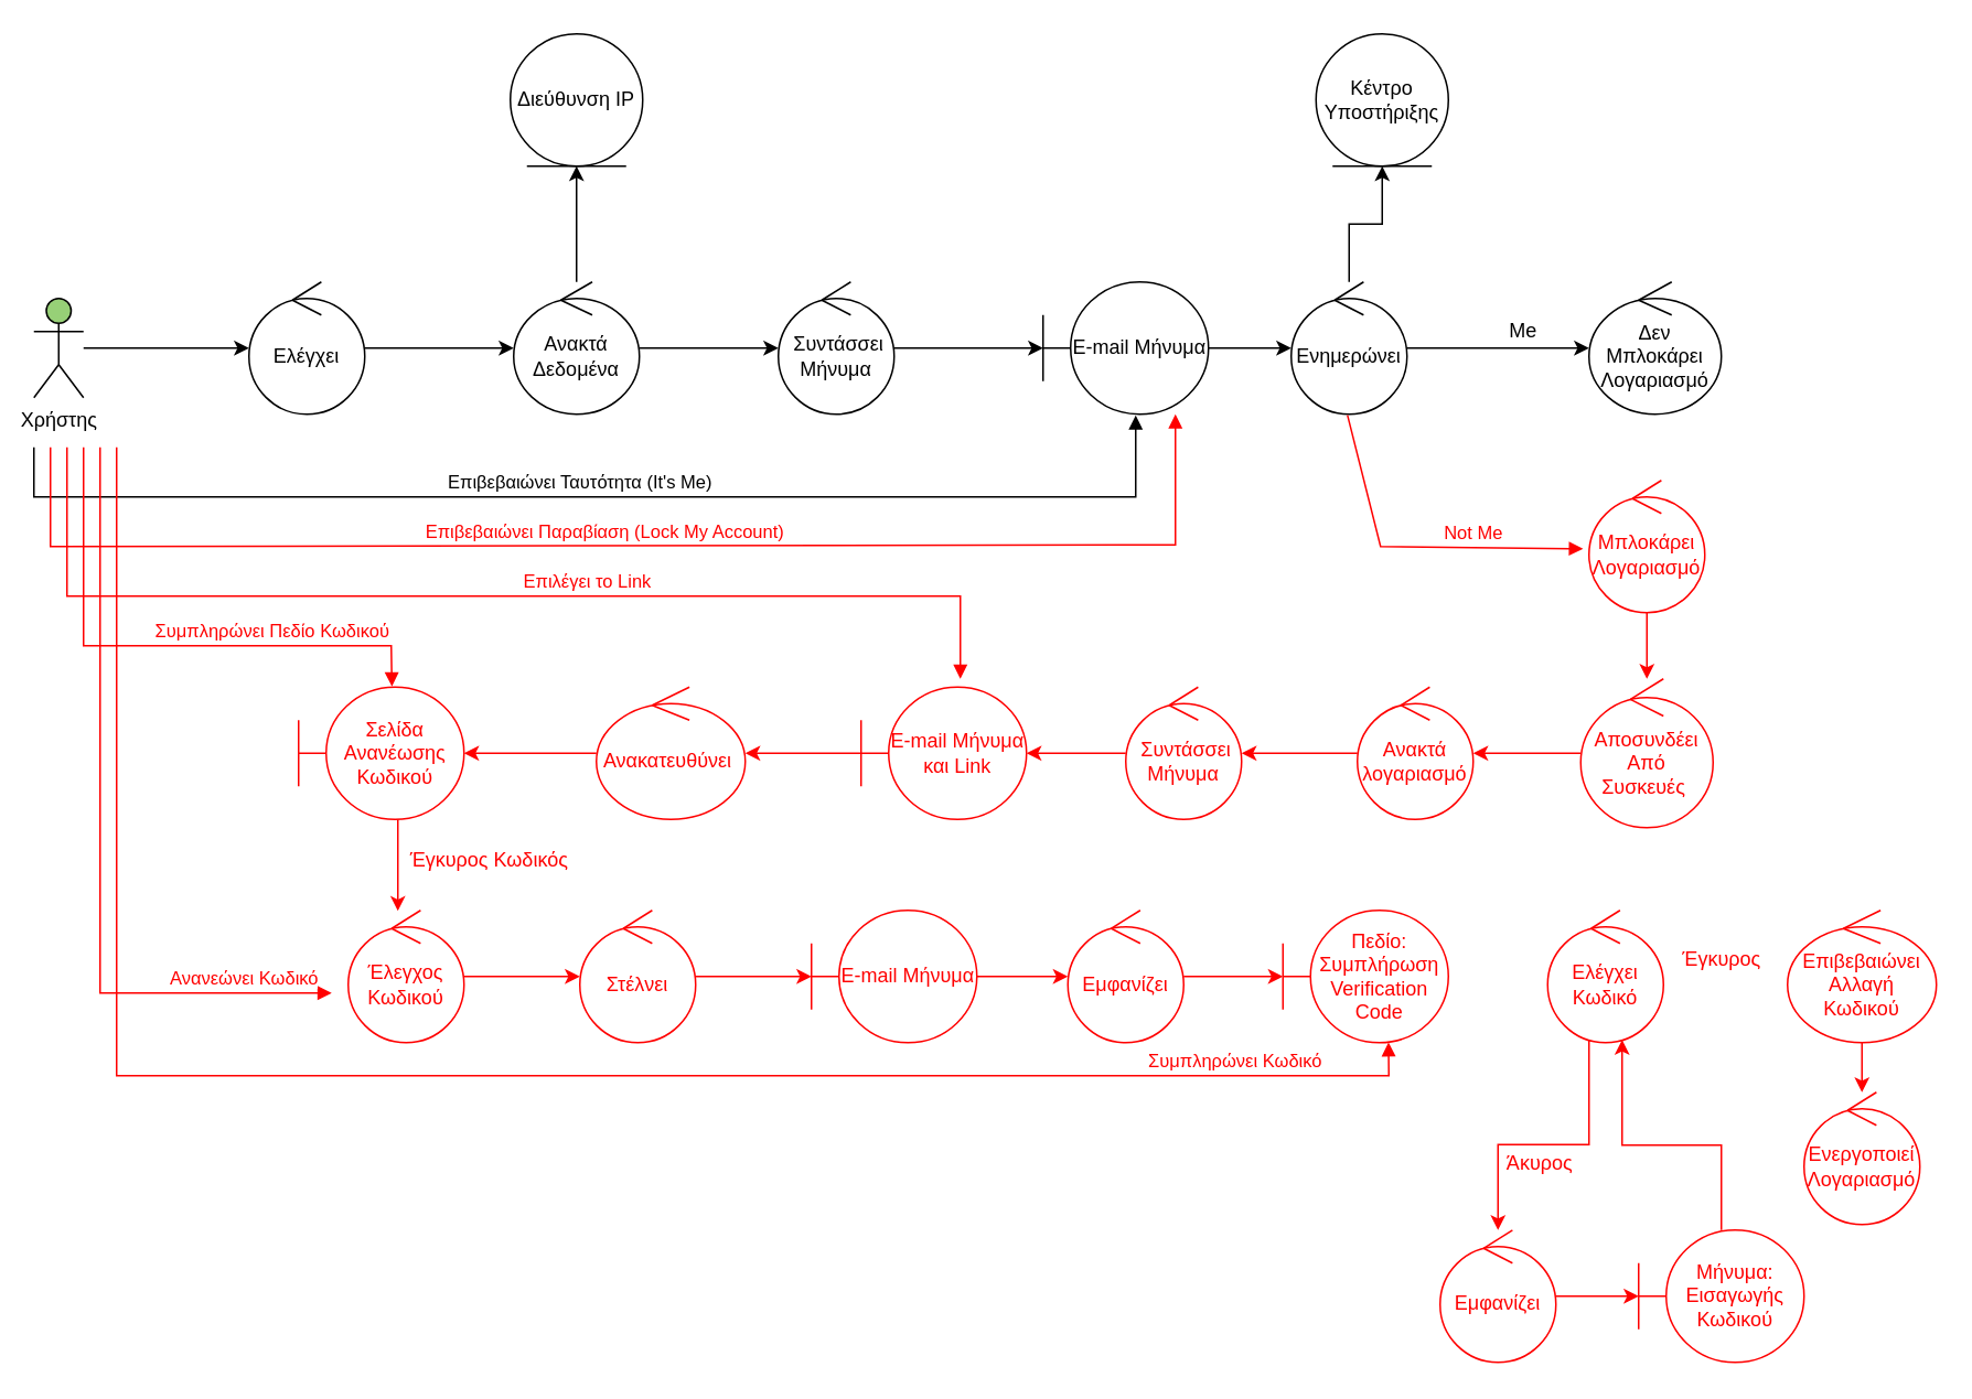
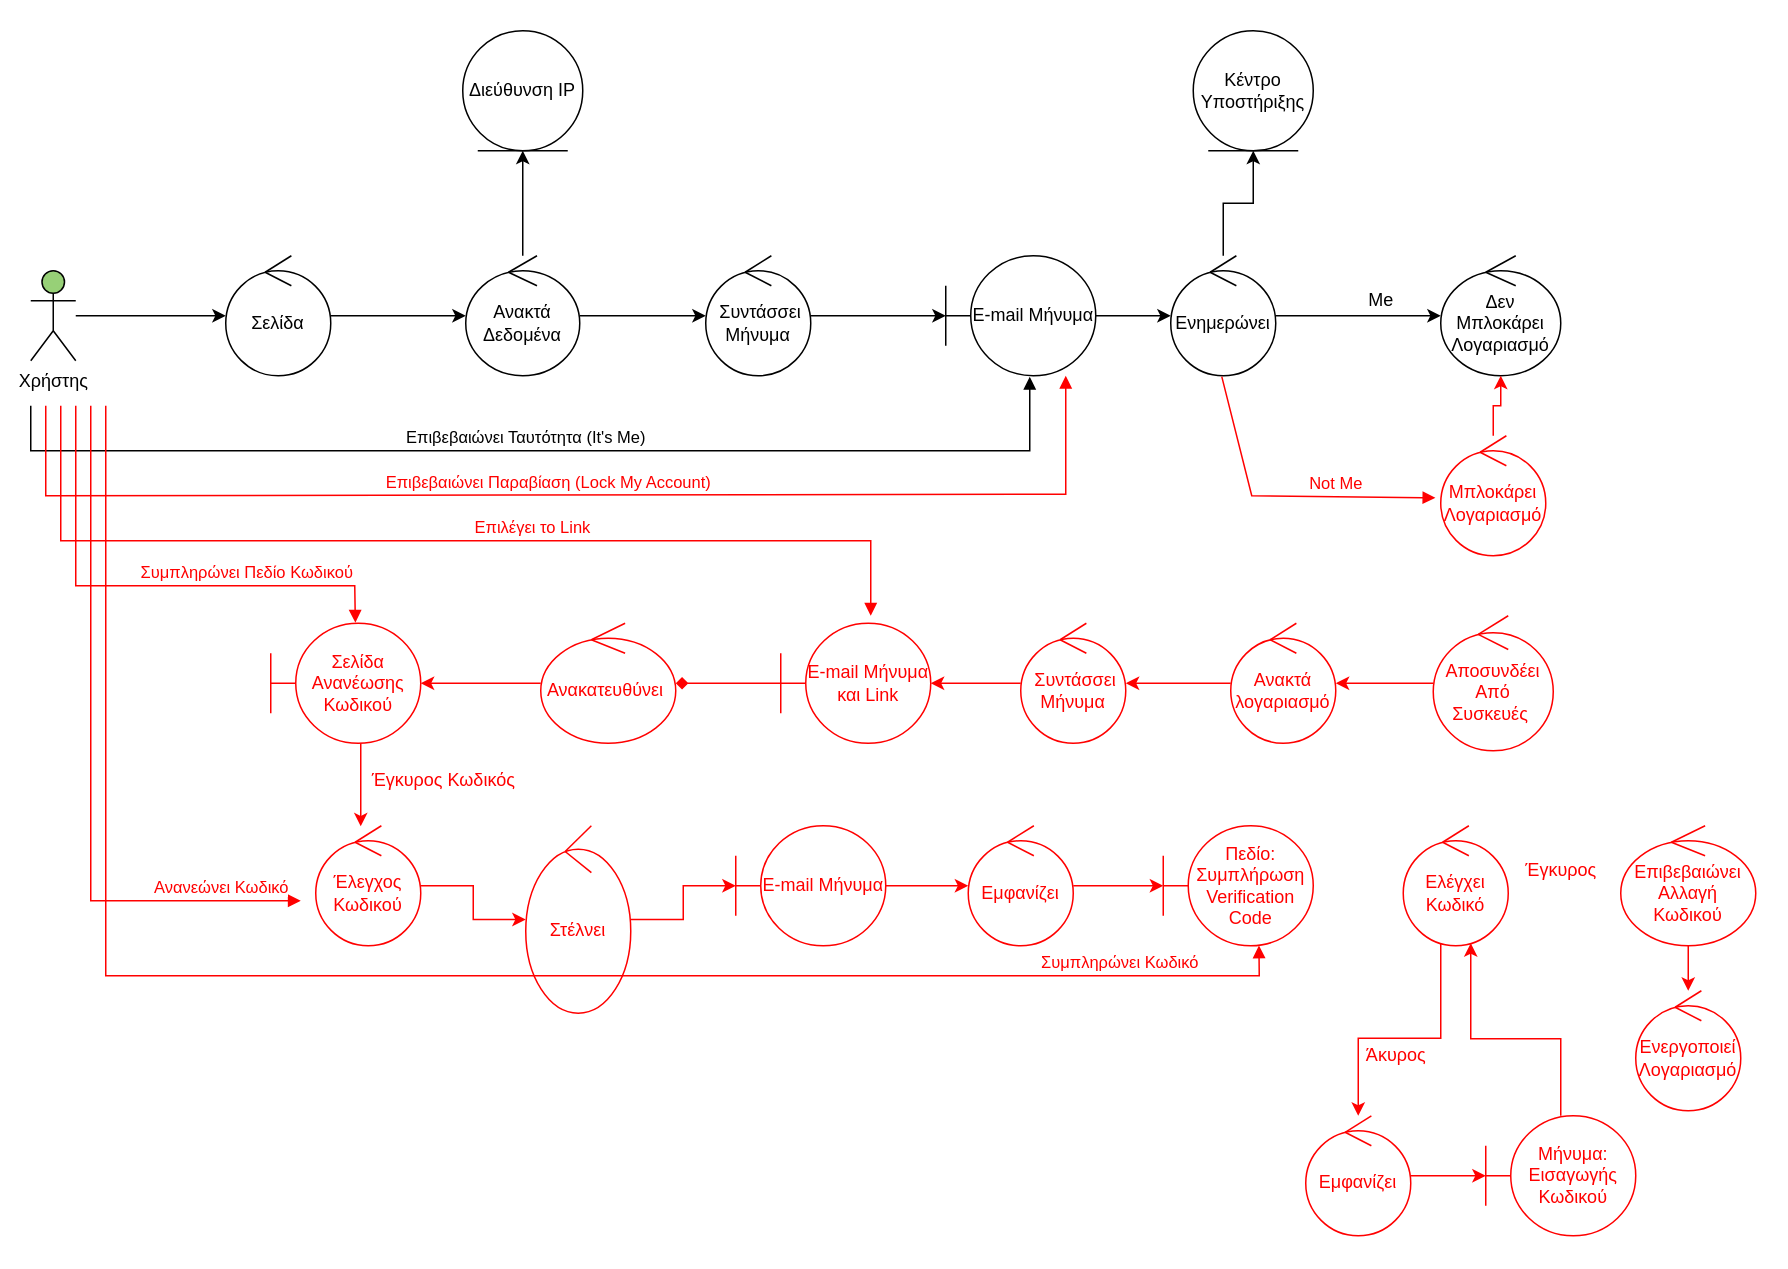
- <mxCell id="5" value="Ελέγχει" style="ellipse;shape=umlControl;whiteSpace=wrap;html=1;" parent="1" vertex="1"><mxGeometry x="150" y="170" width="70" height="80" as="geometry" /></mxCell>
+ <mxCell id="5" value="Σελίδα" style="ellipse;shape=umlControl;whiteSpace=wrap;html=1;" parent="1" vertex="1"><mxGeometry x="150" y="170" width="70" height="80" as="geometry" /></mxCell>
- <mxCell id="23" value="" style="edgeStyle=orthogonalEdgeStyle;rounded=0;orthogonalLoop=1;jettySize=auto;html=1;fontColor=#000000;strokeColor=#FF0000;" parent="1" source="24" target="26" edge="1"><mxGeometry relative="1" as="geometry" /></mxCell>
+ <mxCell id="23" value="" style="edgeStyle=orthogonalEdgeStyle;rounded=0;orthogonalLoop=1;jettySize=auto;html=1;fontColor=#000000;strokeColor=#FF0000;" parent="1" source="24" target="19" edge="1"><mxGeometry relative="1" as="geometry" /></mxCell>
- <mxCell id="31" value="" style="edgeStyle=orthogonalEdgeStyle;rounded=0;orthogonalLoop=1;jettySize=auto;html=1;fontColor=#FF0000;strokeColor=#FF0000;" parent="1" source="32" target="35" edge="1"><mxGeometry relative="1" as="geometry" /></mxCell>
+ <mxCell id="31" value="" style="edgeStyle=orthogonalEdgeStyle;rounded=0;orthogonalLoop=1;jettySize=auto;html=1;fontColor=#FF0000;strokeColor=#FF0000;endArrow=diamond;" parent="1" source="32" target="35" edge="1"><mxGeometry relative="1" as="geometry" /></mxCell>
- <mxCell id="44" value="Στέλνει" style="ellipse;shape=umlControl;whiteSpace=wrap;html=1;fontColor=#FF0000;strokeColor=#FF0000;" parent="1" vertex="1"><mxGeometry x="350" y="550" width="70" height="80" as="geometry" /></mxCell>
+ <mxCell id="44" value="Στέλνει" style="ellipse;shape=umlControl;whiteSpace=wrap;html=1;fontColor=#FF0000;strokeColor=#FF0000;" parent="1" vertex="1"><mxGeometry x="350" y="550" width="70" height="125" as="geometry" /></mxCell>
